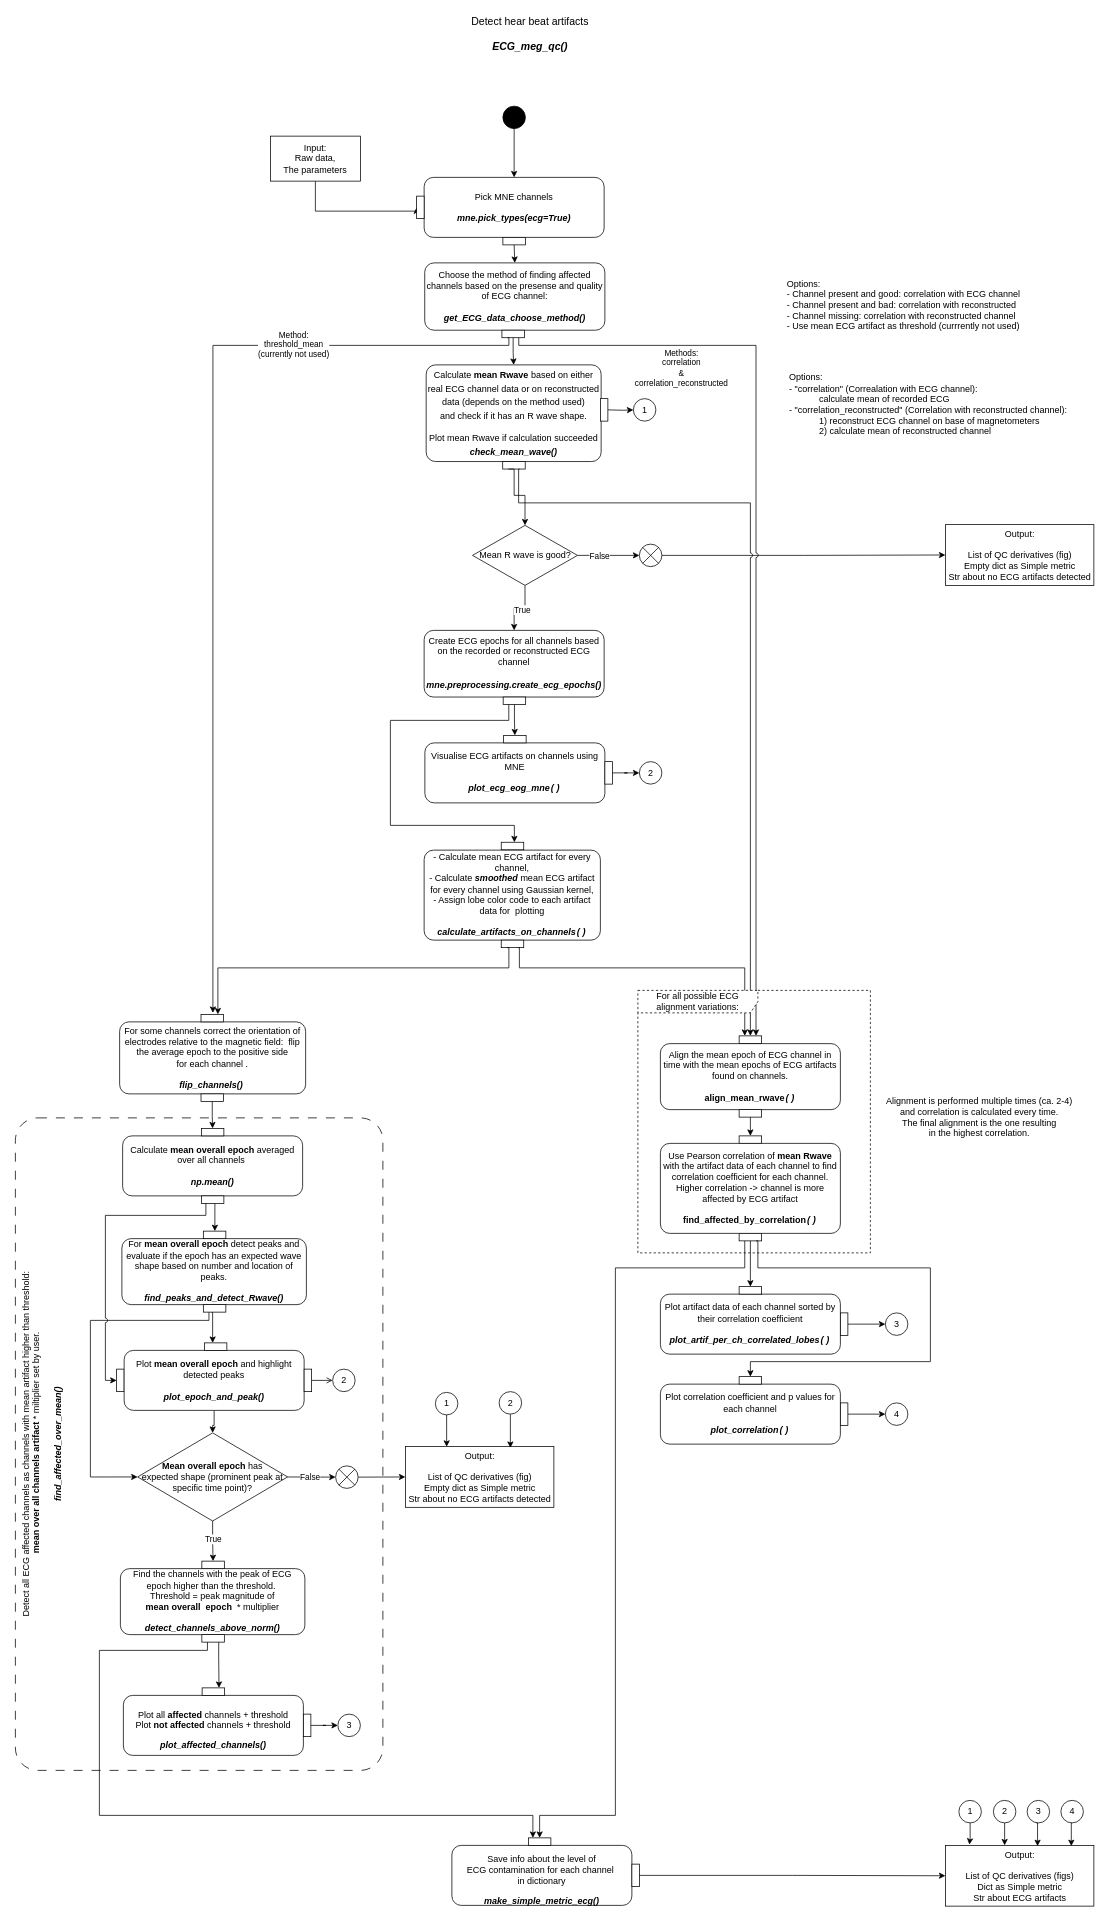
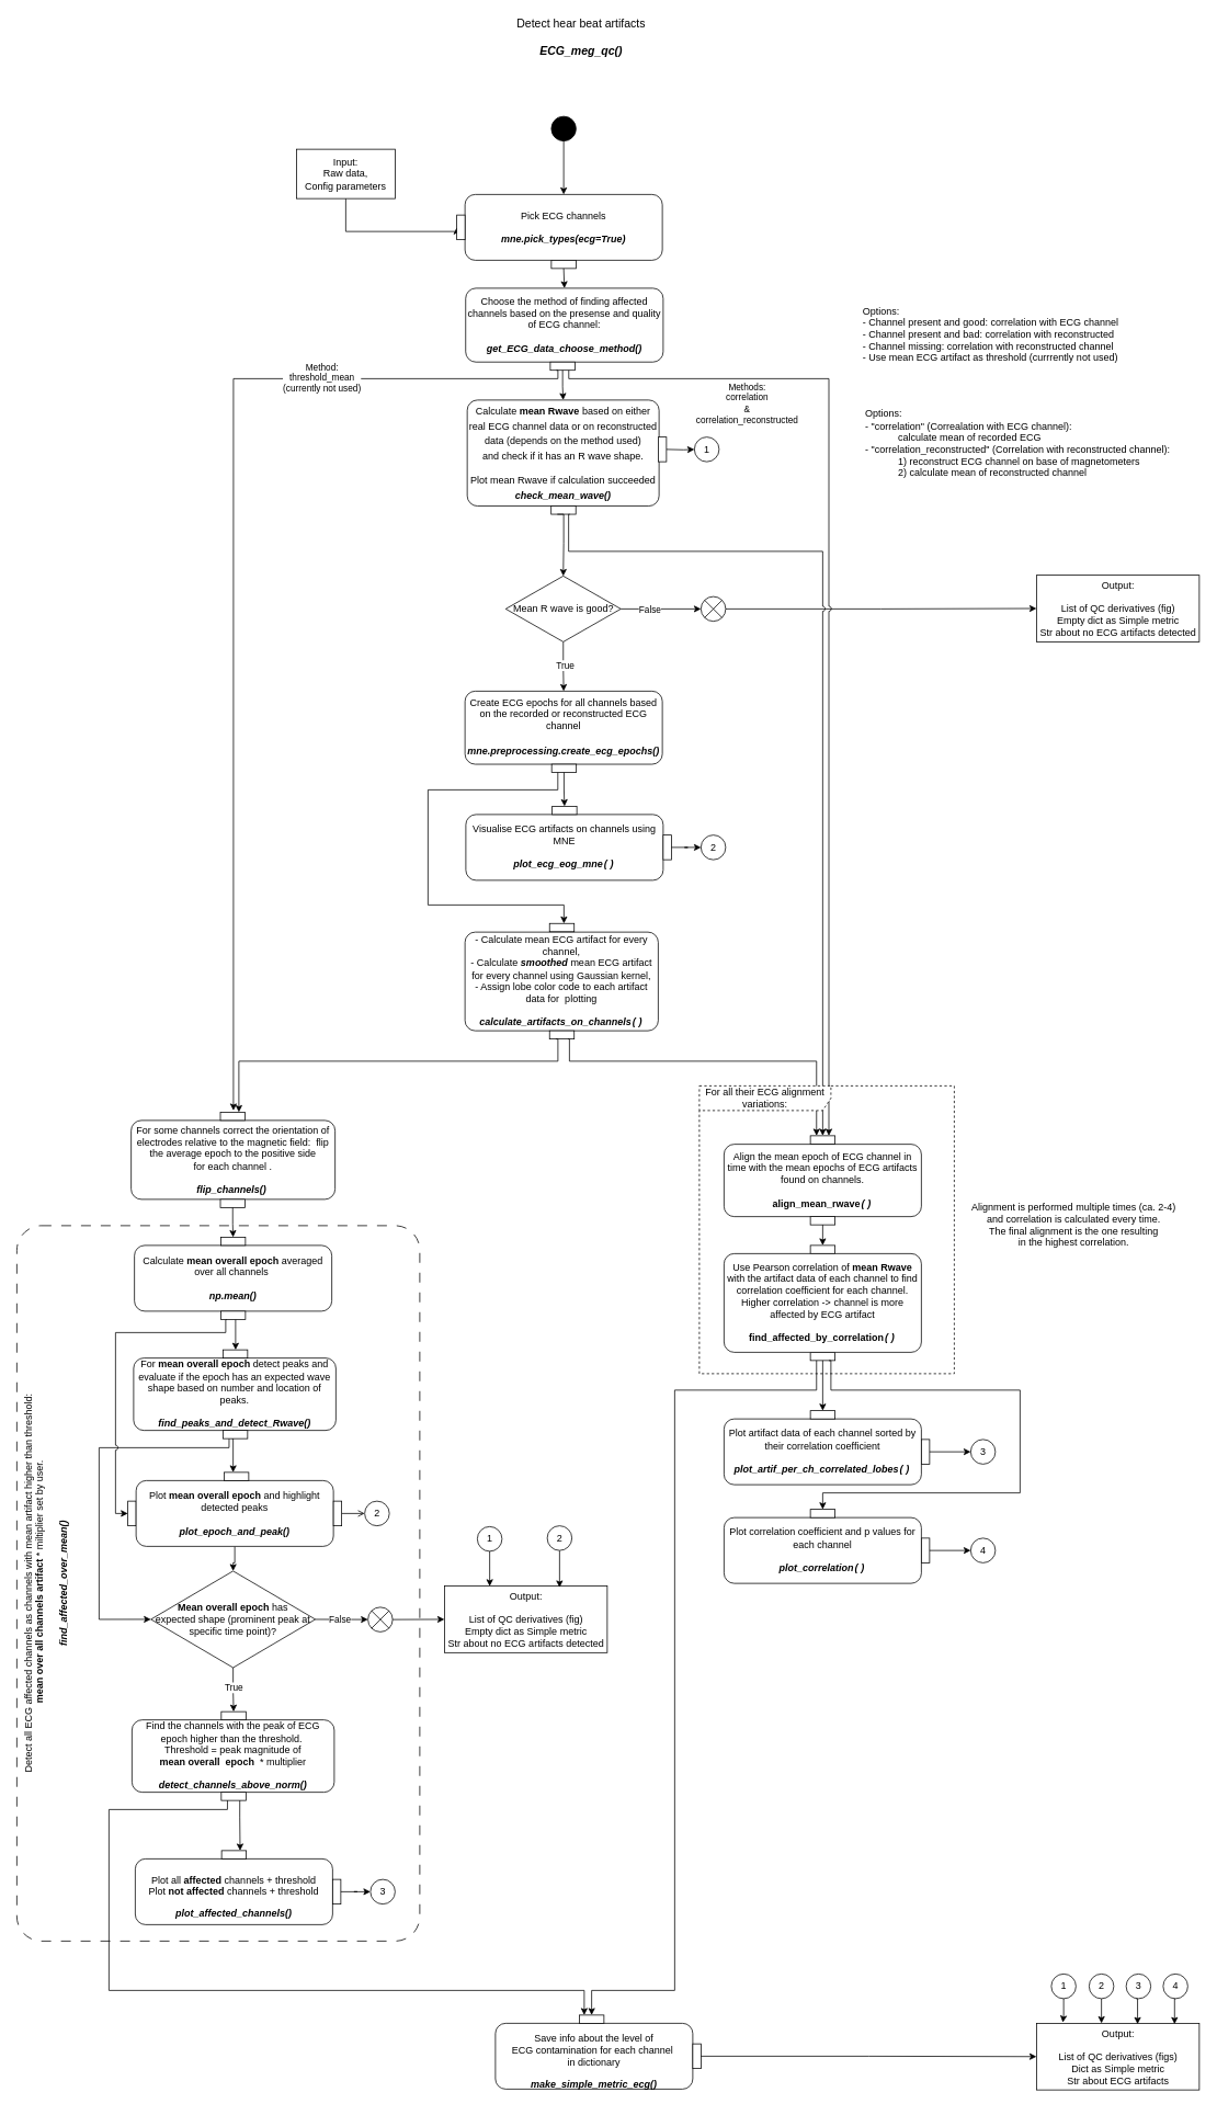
- <mxCell id="4" value="Input:&lt;br style=&quot;border-color: var(--border-color);&quot;&gt;Raw data,&lt;br&gt;The parameters" style="rounded=0;whiteSpace=wrap;html=1;" parent="1" vertex="1"><mxGeometry x="360" y="181" width="120" height="60" as="geometry" /></mxCell>
+ <mxCell id="4" value="Input:&lt;br style=&quot;border-color: var(--border-color);&quot;&gt;Raw data,&lt;br&gt;Config parameters" style="rounded=0;whiteSpace=wrap;html=1;" parent="1" vertex="1"><mxGeometry x="360" y="181" width="120" height="60" as="geometry" /></mxCell>
- <mxCell id="8" value="Pick MNE channels&lt;br&gt;&lt;br&gt;&lt;b&gt;&lt;i&gt;mne.pick_types(ecg=True)&lt;/i&gt;&lt;/b&gt;" style="html=1;align=center;verticalAlign=middle;rounded=1;absoluteArcSize=1;arcSize=25;dashed=0;fontFamily=Helvetica;fontSize=12;whiteSpace=wrap;container=0;noLabel=0;imageAlign=center;" parent="7" vertex="1"><mxGeometry x="10" width="240" height="80" as="geometry" /></mxCell>
+ <mxCell id="8" value="Pick ECG channels&lt;br&gt;&lt;br&gt;&lt;b&gt;&lt;i&gt;mne.pick_types(ecg=True)&lt;/i&gt;&lt;/b&gt;" style="html=1;align=center;verticalAlign=middle;rounded=1;absoluteArcSize=1;arcSize=25;dashed=0;fontFamily=Helvetica;fontSize=12;whiteSpace=wrap;container=0;noLabel=0;imageAlign=center;" parent="7" vertex="1"><mxGeometry x="10" width="240" height="80" as="geometry" /></mxCell>
- <mxCell id="74" value="Mean R wave is good?" style="rhombus;whiteSpace=wrap;html=1;fontFamily=Helvetica;fontColor=#000000;" parent="1" vertex="1"><mxGeometry x="629.5" y="700" width="140" height="80" as="geometry" /></mxCell>
+ <mxCell id="74" value="Mean R wave is good?" style="rhombus;whiteSpace=wrap;html=1;fontFamily=Helvetica;fontColor=#000000;" parent="1" vertex="1"><mxGeometry x="614.5" y="700" width="140" height="80" as="geometry" /></mxCell>
- <mxCell id="144" value="For all possible ECG alignment variations:" style="shape=umlFrame;whiteSpace=wrap;html=1;pointerEvents=0;recursiveResize=0;container=1;collapsible=0;width=160;dashed=1;" vertex="1" parent="1"><mxGeometry x="850" y="1320" width="310" height="350" as="geometry" /></mxCell>
+ <mxCell id="144" value="For all their ECG alignment variations:" style="shape=umlFrame;whiteSpace=wrap;html=1;pointerEvents=0;recursiveResize=0;container=1;collapsible=0;width=160;dashed=1;" vertex="1" parent="1"><mxGeometry x="850" y="1320" width="310" height="350" as="geometry" /></mxCell>
